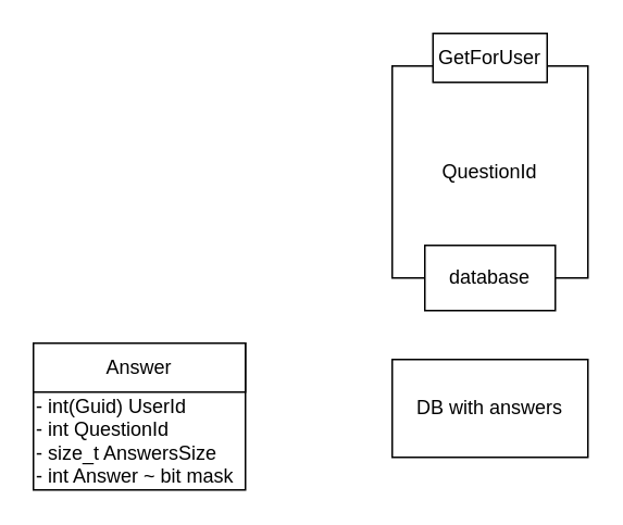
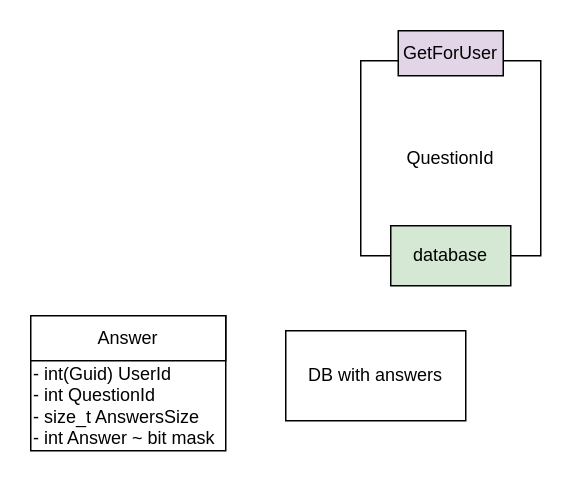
- <mxCell id="8" value="GetForUser" style="rounded=0;whiteSpace=wrap;html=1;" vertex="1" parent="1"><mxGeometry x="265" y="20" width="70" height="30" as="geometry" /></mxCell>
+ <mxCell id="8" value="GetForUser" style="rounded=0;whiteSpace=wrap;html=1;fillColor=#e1d5e7;" vertex="1" parent="1"><mxGeometry x="265" y="20" width="70" height="30" as="geometry" /></mxCell>
- <mxCell id="7" value="database" style="rounded=0;whiteSpace=wrap;html=1;" vertex="1" parent="1"><mxGeometry x="260" y="150" width="80" height="40" as="geometry" /></mxCell>
+ <mxCell id="7" value="database" style="rounded=0;whiteSpace=wrap;html=1;fillColor=#d5e8d4;" vertex="1" parent="1"><mxGeometry x="260" y="150" width="80" height="40" as="geometry" /></mxCell>
- <mxCell id="3" value="DB with answers" style="rounded=0;whiteSpace=wrap;html=1;" vertex="1" parent="1"><mxGeometry x="240" y="220" width="120" height="60" as="geometry" /></mxCell>
+ <mxCell id="3" value="DB with answers" style="rounded=0;whiteSpace=wrap;html=1;" vertex="1" parent="1"><mxGeometry x="190" y="220" width="120" height="60" as="geometry" /></mxCell>
